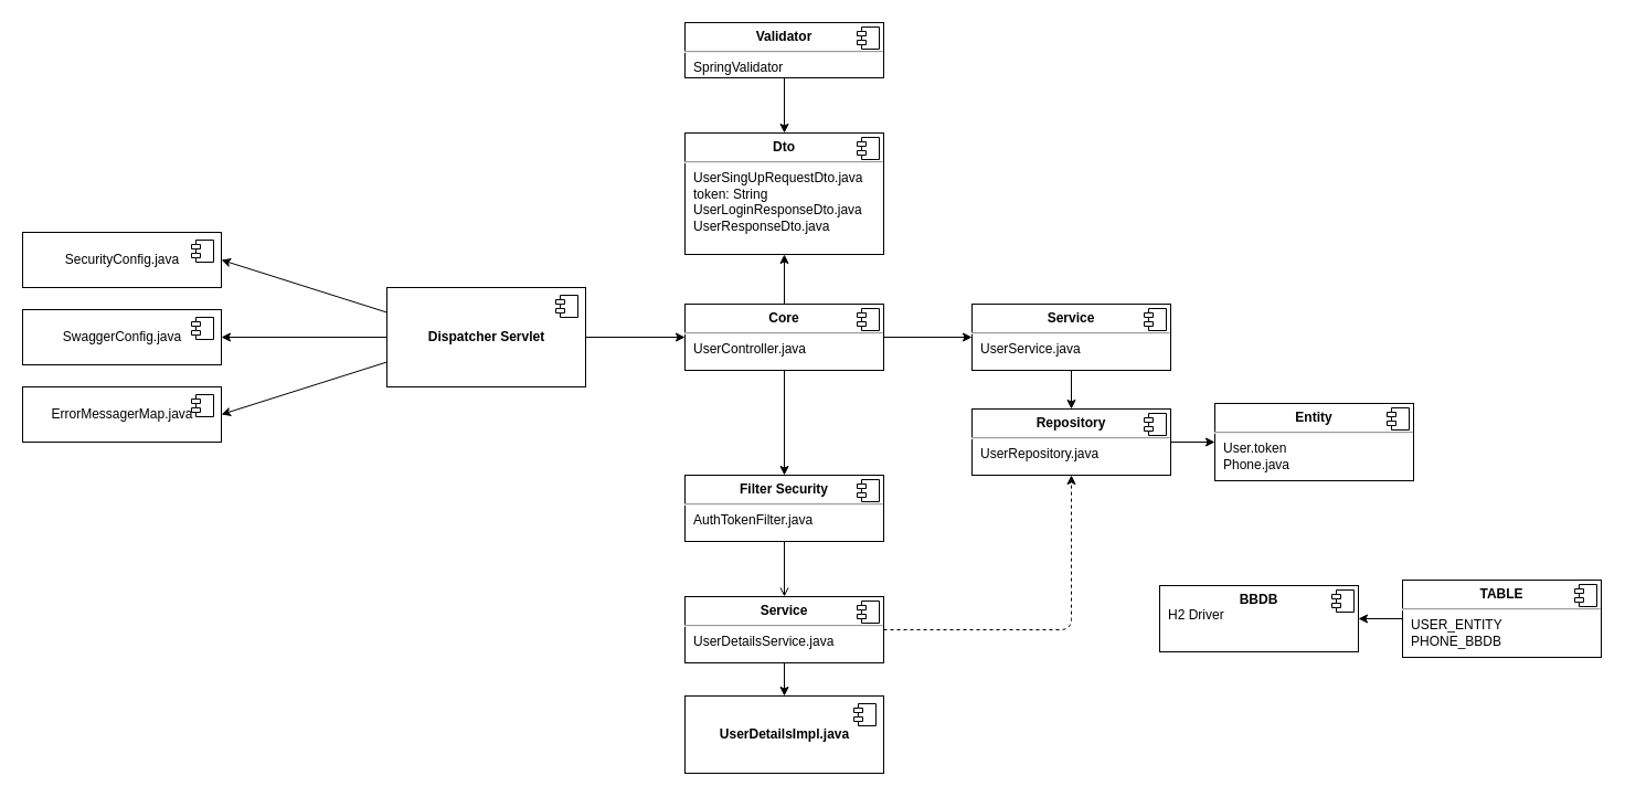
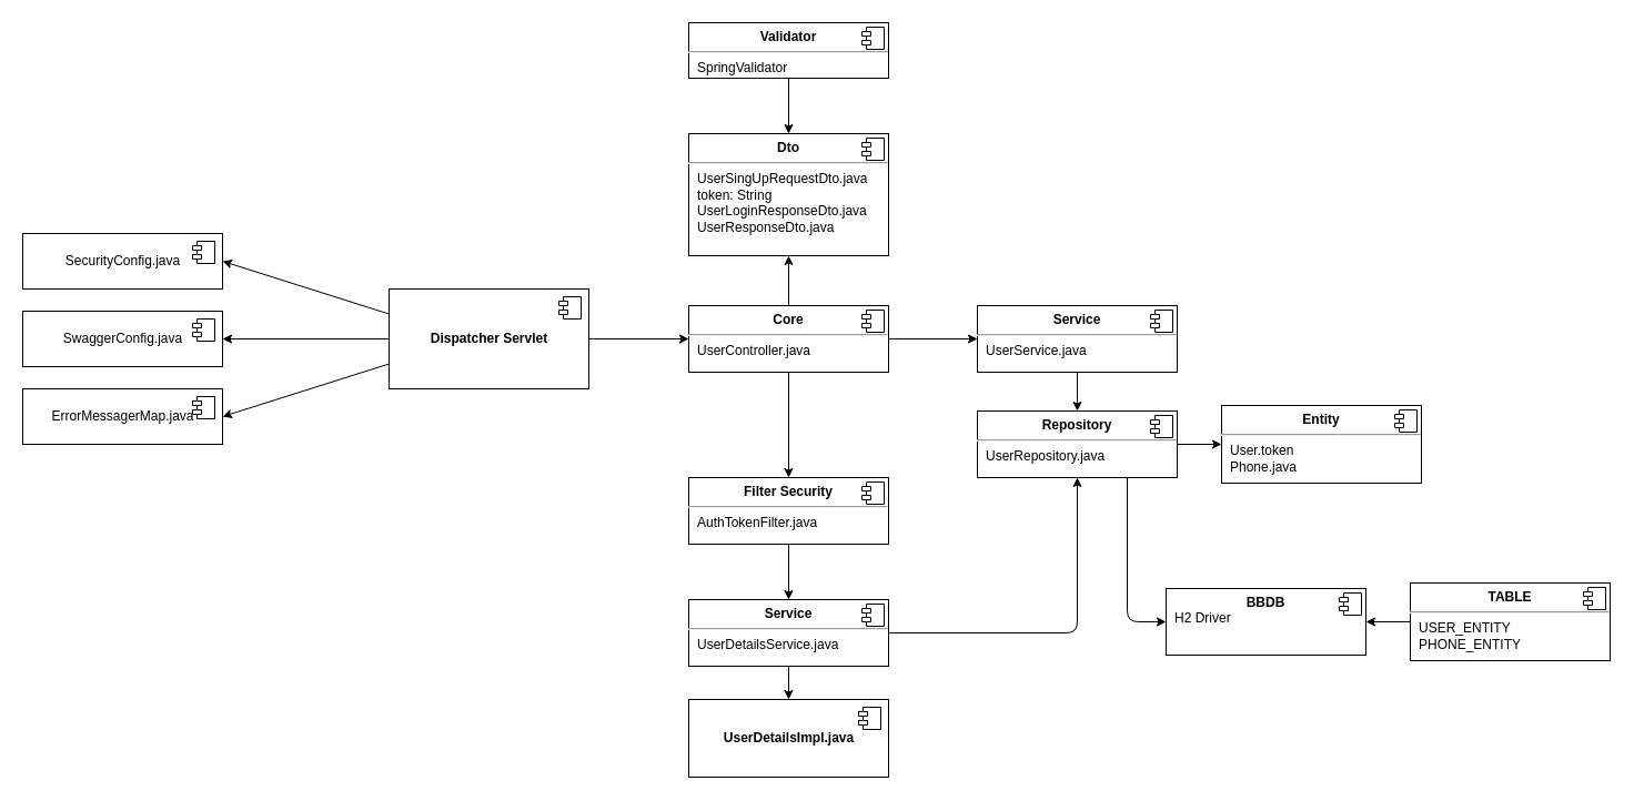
+ <mxCell id="25" style="edgeStyle=none;html=1;exitX=0.75;exitY=1;exitDx=0;exitDy=0;entryX=0;entryY=0.5;entryDx=0;entryDy=0;labelBackgroundColor=none;strokeColor=#000000;fontColor=default;" edge="1" parent="1" source="26" target="42"><mxGeometry relative="1" as="geometry"><Array as="points"><mxPoint x="1015" y="560" /></Array></mxGeometry></mxCell>
- <mxCell id="45" value="&lt;p style=&quot;margin:0px;margin-top:6px;text-align:center;&quot;&gt;&lt;b&gt;TABLE&lt;/b&gt;&lt;/p&gt;&lt;hr&gt;&lt;p style=&quot;margin:0px;margin-left:8px;&quot;&gt;USER_ENTITY&lt;/p&gt;&lt;p style=&quot;margin:0px;margin-left:8px;&quot;&gt;PHONE_BBDB&lt;/p&gt;" style="align=left;overflow=fill;html=1;dropTarget=0;strokeColor=#000000;labelBackgroundColor=none;fontColor=#000000;fillColor=none;" vertex="1" parent="1"><mxGeometry x="1270" y="525" width="180" height="70" as="geometry" /></mxCell>
+ <mxCell id="45" value="&lt;p style=&quot;margin:0px;margin-top:6px;text-align:center;&quot;&gt;&lt;b&gt;TABLE&lt;/b&gt;&lt;/p&gt;&lt;hr&gt;&lt;p style=&quot;margin:0px;margin-left:8px;&quot;&gt;USER_ENTITY&lt;/p&gt;&lt;p style=&quot;margin:0px;margin-left:8px;&quot;&gt;PHONE_ENTITY&lt;/p&gt;" style="align=left;overflow=fill;html=1;dropTarget=0;strokeColor=#000000;labelBackgroundColor=none;fontColor=#000000;fillColor=none;" vertex="1" parent="1"><mxGeometry x="1270" y="525" width="180" height="70" as="geometry" /></mxCell>
- <mxCell id="31" style="edgeStyle=none;html=1;entryX=0.5;entryY=0;entryDx=0;entryDy=0;strokeColor=#000000;labelBackgroundColor=none;fontColor=#000000;endArrow=open;" edge="1" parent="1" source="32" target="36"><mxGeometry relative="1" as="geometry" /></mxCell>
+ <mxCell id="31" style="edgeStyle=none;html=1;entryX=0.5;entryY=0;entryDx=0;entryDy=0;strokeColor=#000000;labelBackgroundColor=none;fontColor=#000000;" edge="1" parent="1" source="32" target="36"><mxGeometry relative="1" as="geometry" /></mxCell>
- <mxCell id="34" style="edgeStyle=none;html=1;entryX=0.5;entryY=1;entryDx=0;entryDy=0;strokeColor=#000000;labelBackgroundColor=none;fontColor=#000000;dashed=1;" edge="1" parent="1" source="36" target="26"><mxGeometry relative="1" as="geometry"><Array as="points"><mxPoint x="970" y="570" /></Array></mxGeometry></mxCell>
+ <mxCell id="34" style="edgeStyle=none;html=1;entryX=0.5;entryY=1;entryDx=0;entryDy=0;strokeColor=#000000;labelBackgroundColor=none;fontColor=#000000;" edge="1" parent="1" source="36" target="26"><mxGeometry relative="1" as="geometry"><Array as="points"><mxPoint x="970" y="570" /></Array></mxGeometry></mxCell>
